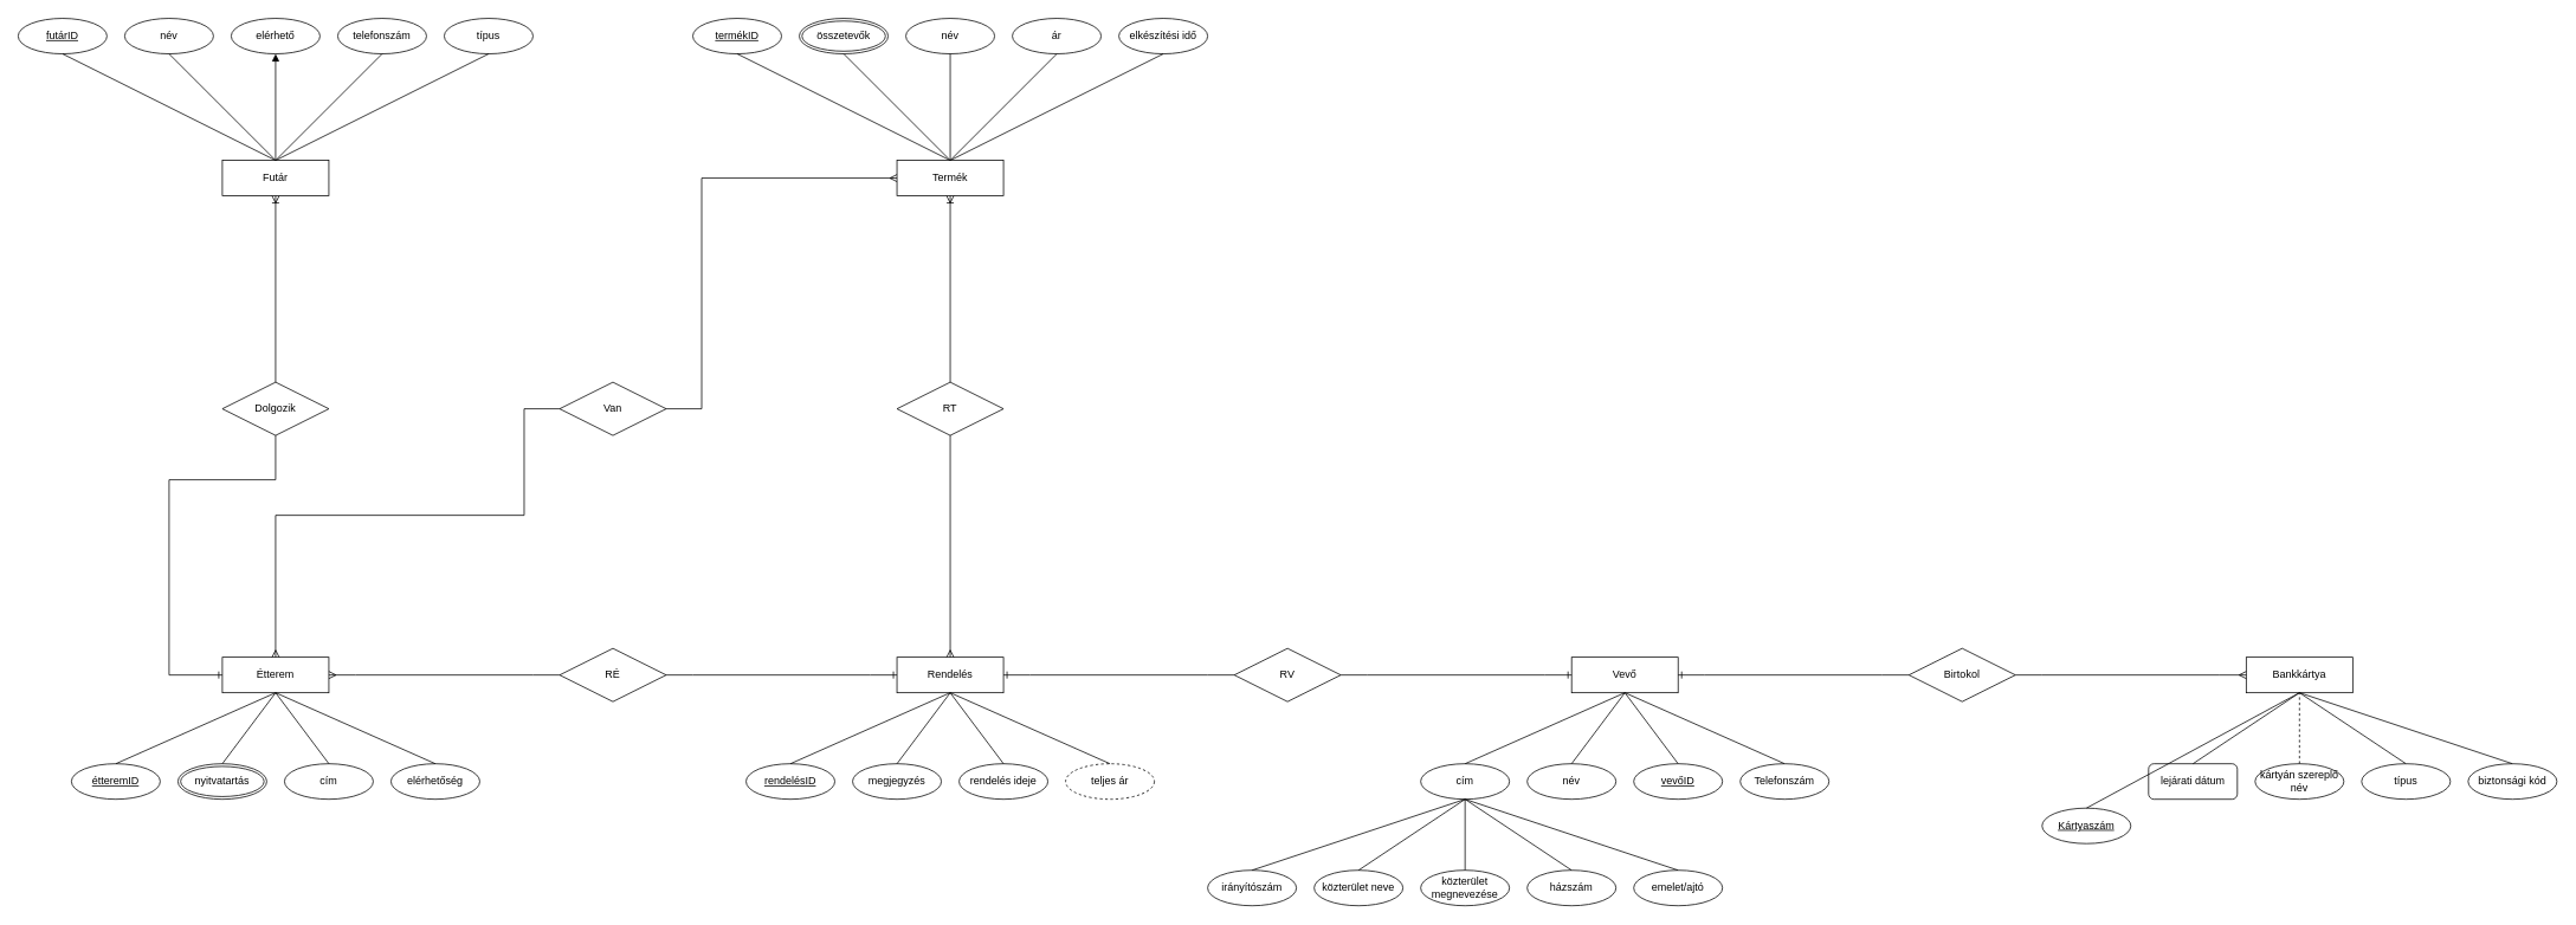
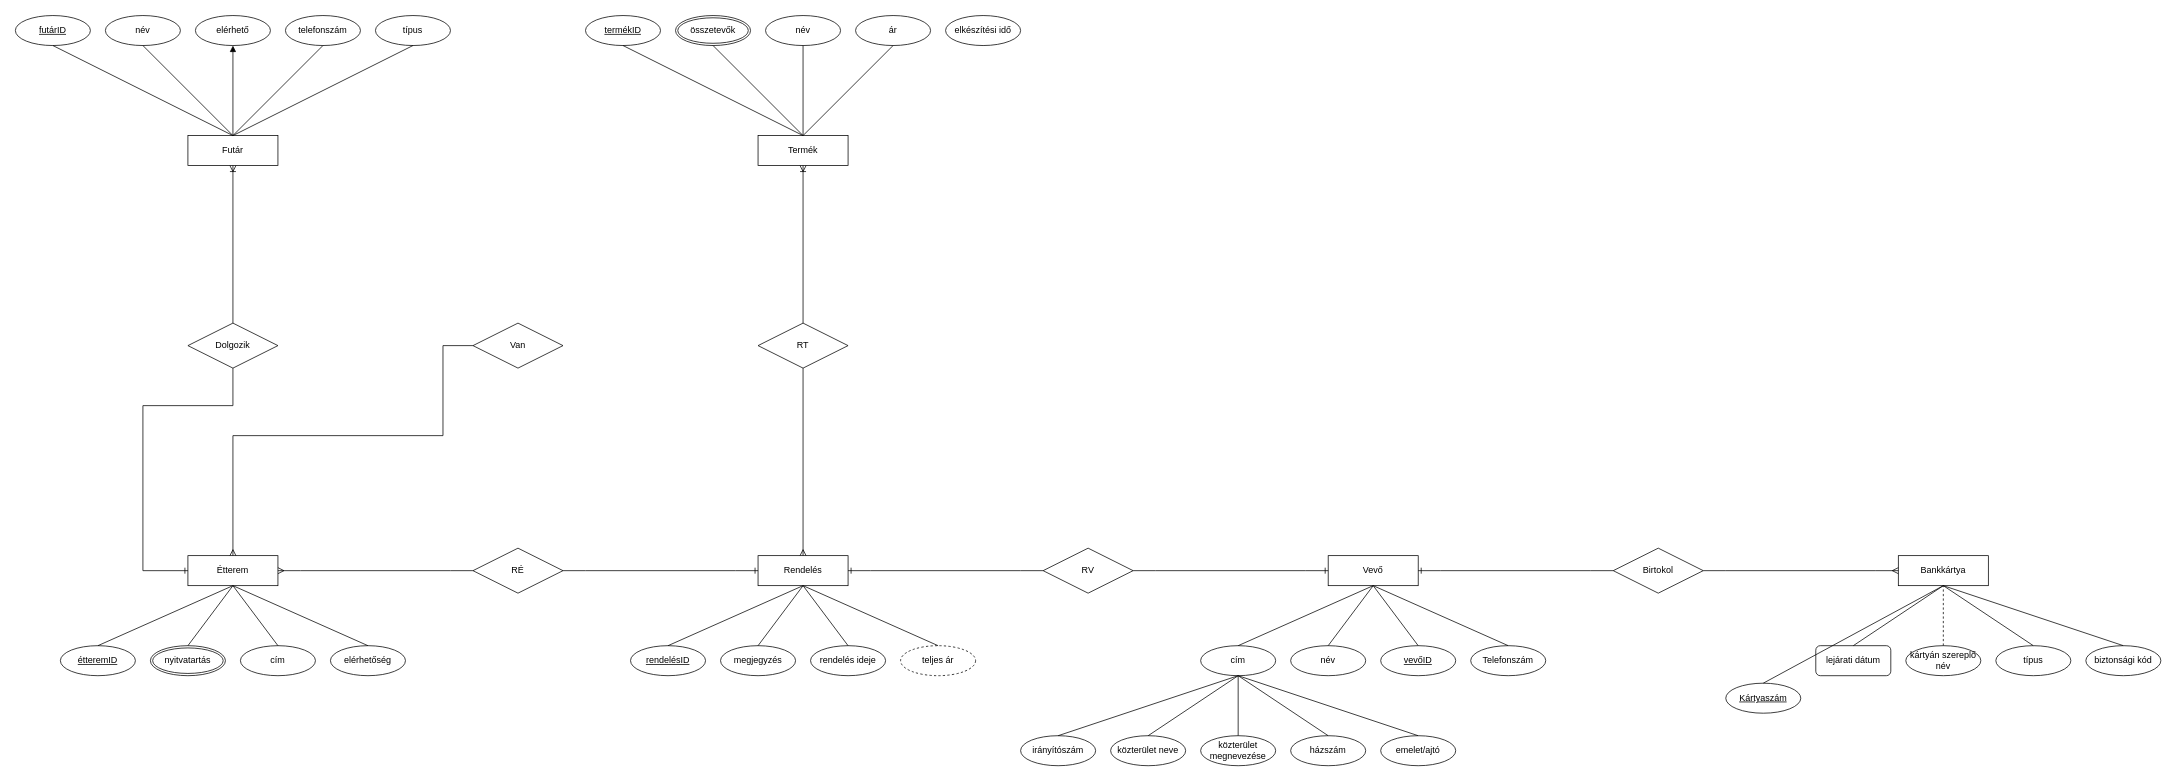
- <mxCell id="80" value="" style="endArrow=none;html=1;rounded=0;entryX=0.5;entryY=1;entryDx=0;entryDy=0;exitX=0.5;exitY=0;exitDx=0;exitDy=0;" edge="1" parent="1" source="3" target="40"><mxGeometry width="50" height="50" relative="1" as="geometry"><mxPoint x="1070" y="210" as="sourcePoint" /><mxPoint x="1120" y="160" as="targetPoint" /></mxGeometry></mxCell>
- <mxCell id="85" value="" style="edgeStyle=orthogonalEdgeStyle;fontSize=12;html=1;endArrow=ERmany;rounded=0;entryX=0;entryY=0.5;entryDx=0;entryDy=0;exitX=1;exitY=0.5;exitDx=0;exitDy=0;" edge="1" parent="1" source="83" target="3"><mxGeometry width="100" height="100" relative="1" as="geometry"><mxPoint x="700" y="560" as="sourcePoint" /><mxPoint x="800" y="460" as="targetPoint" /><Array as="points"><mxPoint x="790" y="460" /><mxPoint x="790" y="200" /></Array></mxGeometry></mxCell>
